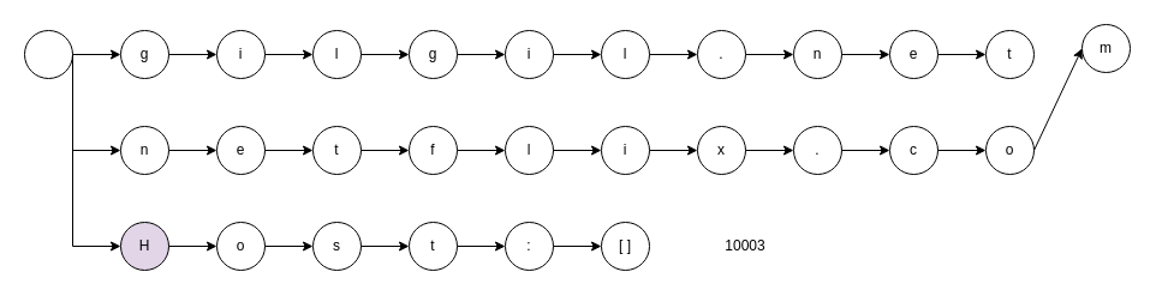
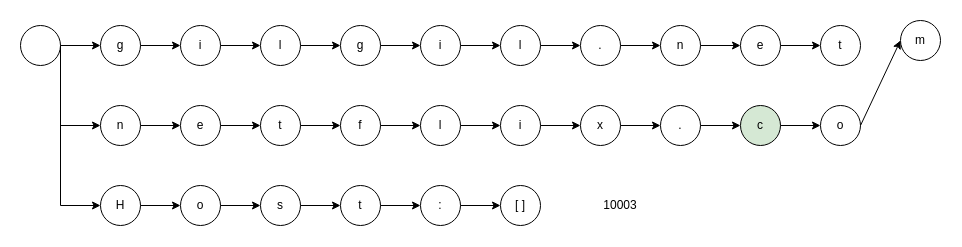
- <mxCell id="39" value="c" style="ellipse;whiteSpace=wrap;html=1;" parent="1" vertex="1"><mxGeometry x="740" y="105" width="40" height="40" as="geometry" /></mxCell>
+ <mxCell id="39" value="c" style="ellipse;whiteSpace=wrap;html=1;fillColor=#d5e8d4;" parent="1" vertex="1"><mxGeometry x="740" y="105" width="40" height="40" as="geometry" /></mxCell>
- <mxCell id="45" value="H" style="ellipse;whiteSpace=wrap;html=1;fillColor=#e1d5e7;" parent="1" vertex="1"><mxGeometry x="100" y="185" width="40" height="40" as="geometry" /></mxCell>
+ <mxCell id="45" value="H" style="ellipse;whiteSpace=wrap;html=1;" parent="1" vertex="1"><mxGeometry x="100" y="185" width="40" height="40" as="geometry" /></mxCell>
